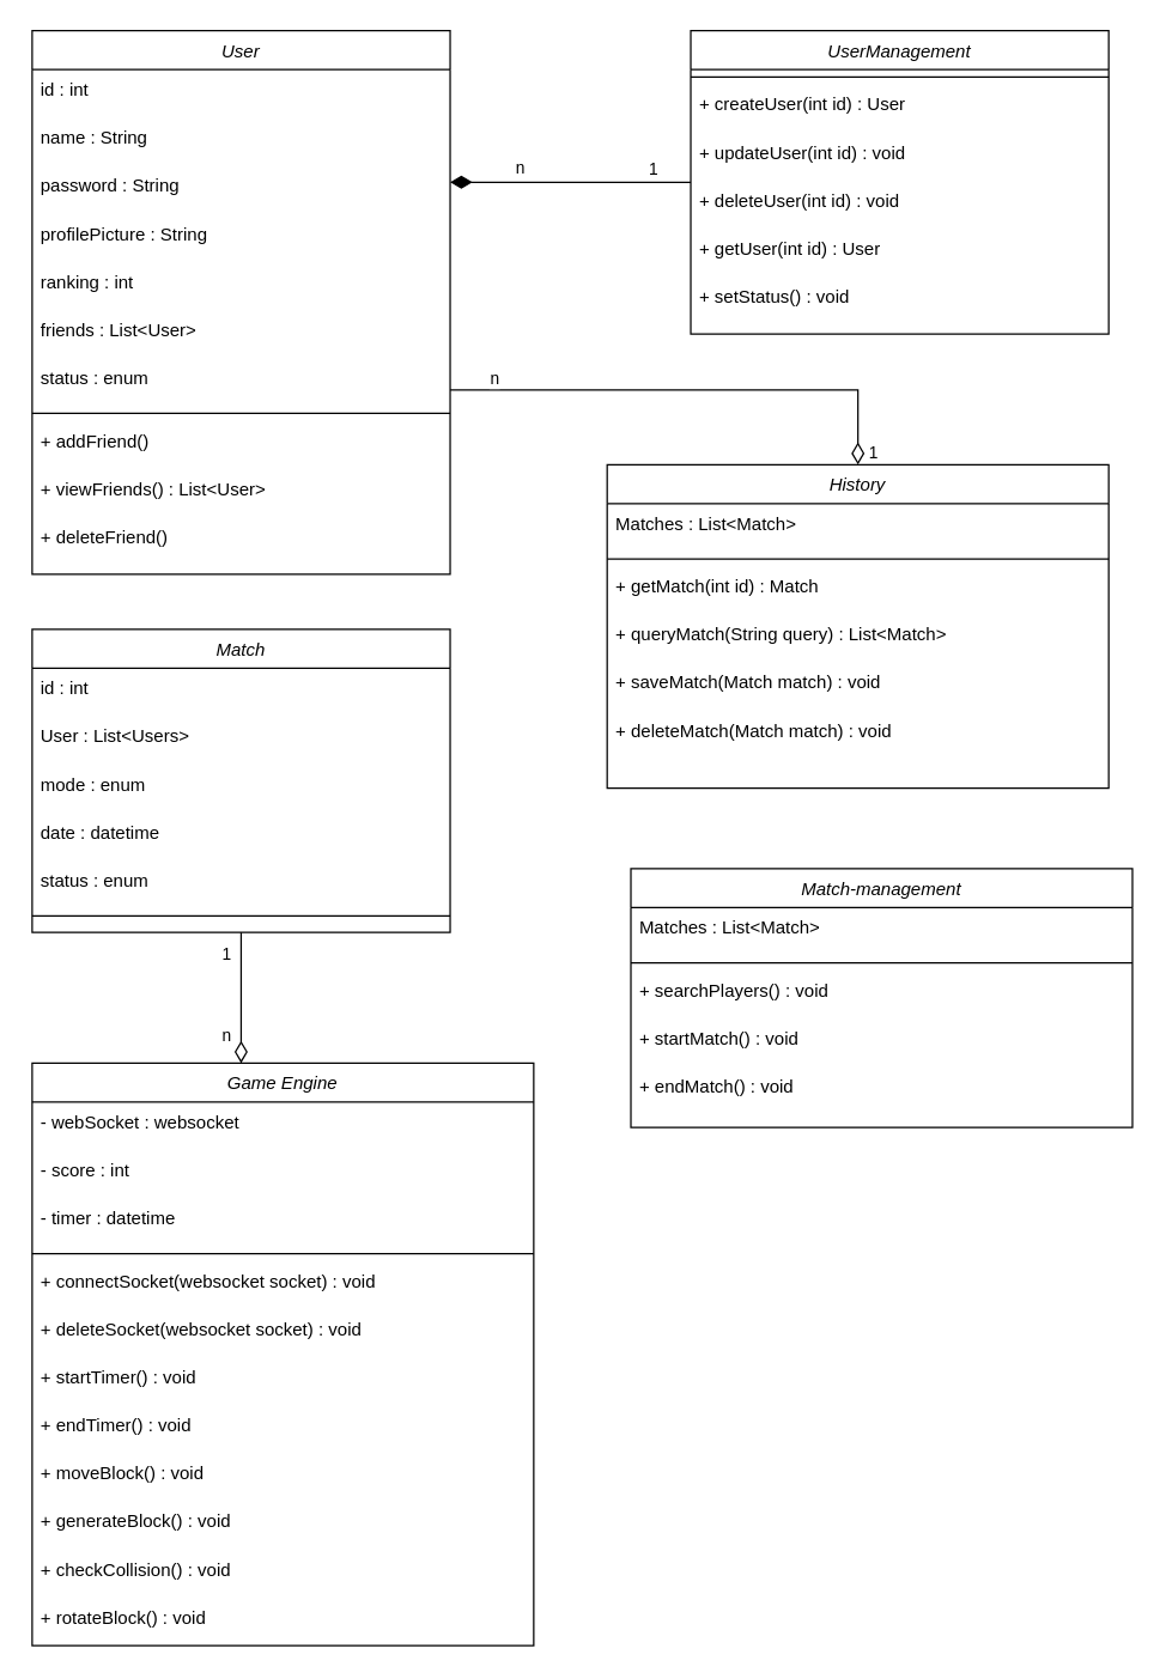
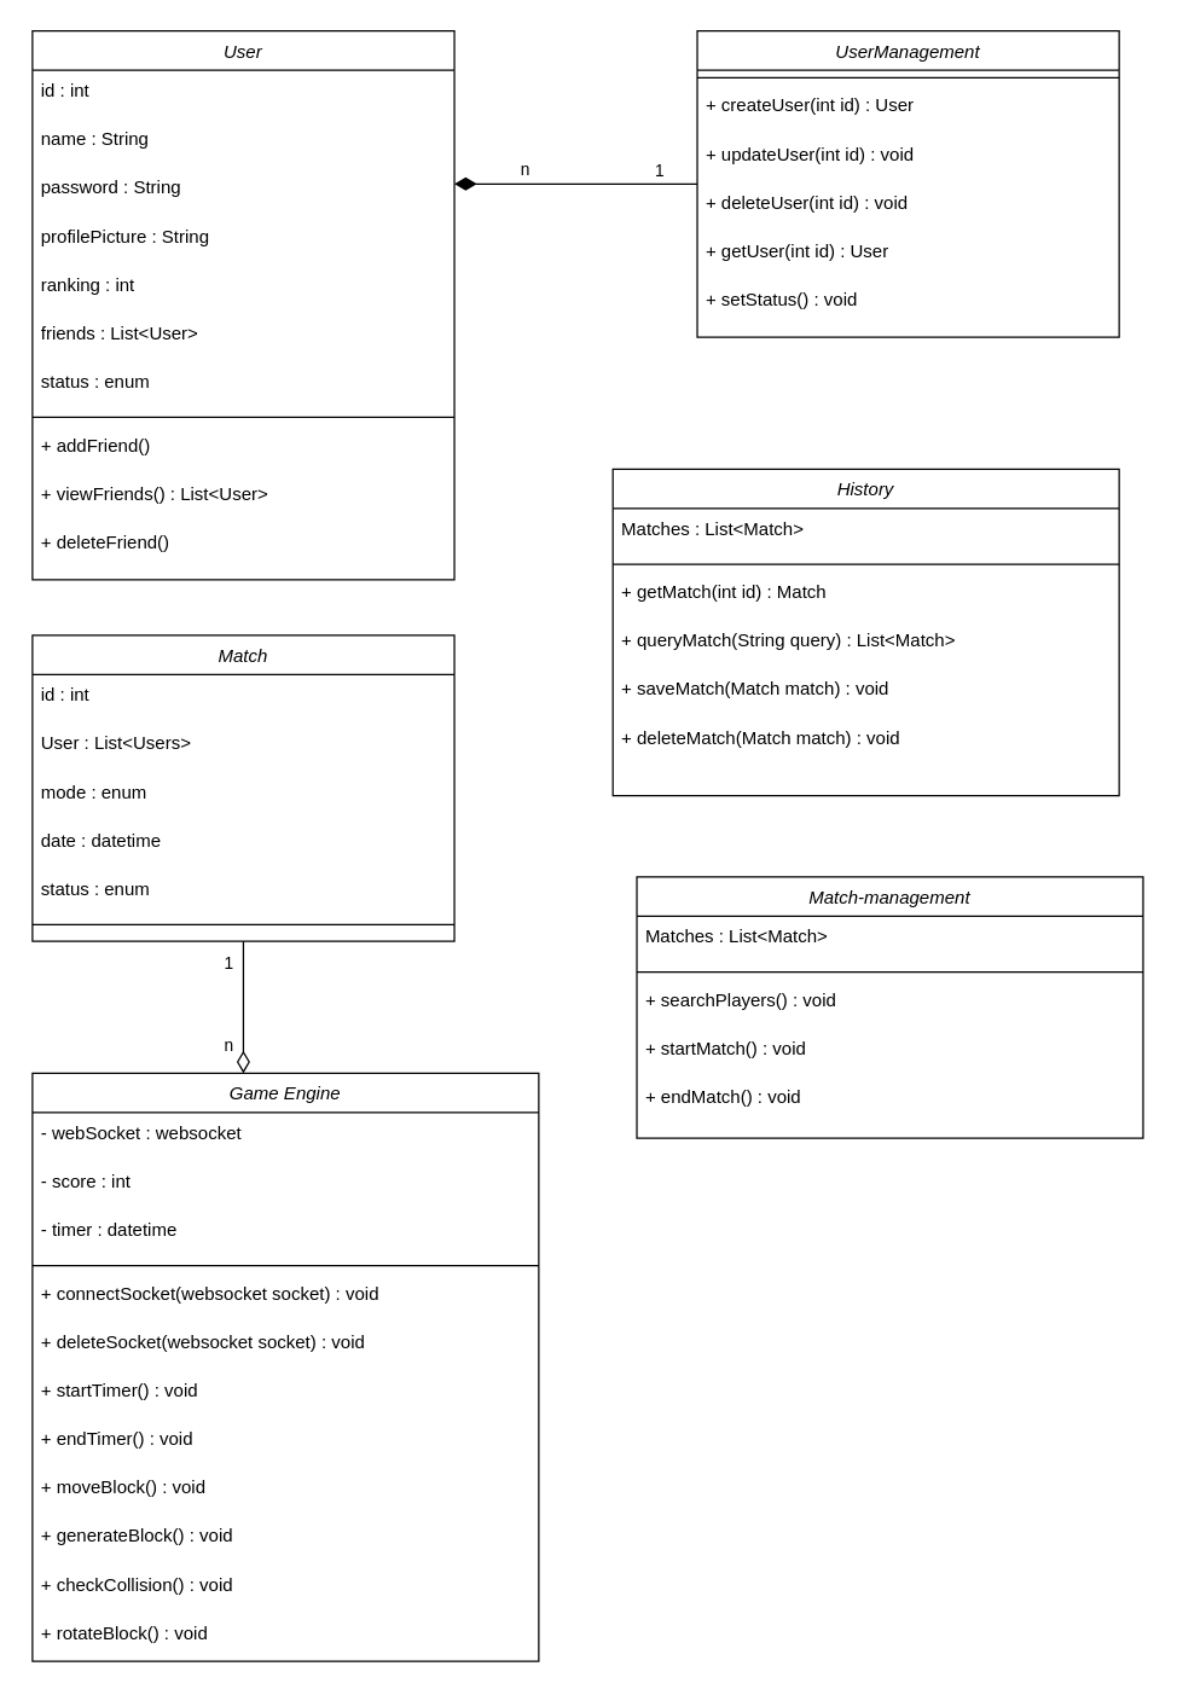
- <mxCell id="34" style="edgeStyle=orthogonalEdgeStyle;rounded=0;orthogonalLoop=1;jettySize=auto;html=1;endArrow=none;endFill=0;startSize=12;endSize=12;startArrow=diamondThin;startFill=0;" edge="1" parent="1" source="37" target="2"><mxGeometry x="40" y="40" as="geometry"><Array as="points"><mxPoint x="573" y="260" /></Array></mxGeometry></mxCell>
- <mxCell id="35" value="1" style="edgeLabel;html=1;align=center;verticalAlign=middle;resizable=0;points=[];" vertex="1" connectable="0" parent="34"><mxGeometry x="-0.948" y="-1" relative="1" as="geometry"><mxPoint x="9" as="offset" /></mxGeometry></mxCell>
- <mxCell id="36" value="n" style="edgeLabel;html=1;align=center;verticalAlign=middle;resizable=0;points=[];" vertex="1" connectable="0" parent="34"><mxGeometry x="0.866" y="-2" relative="1" as="geometry"><mxPoint x="8" y="-6" as="offset" /></mxGeometry></mxCell>
